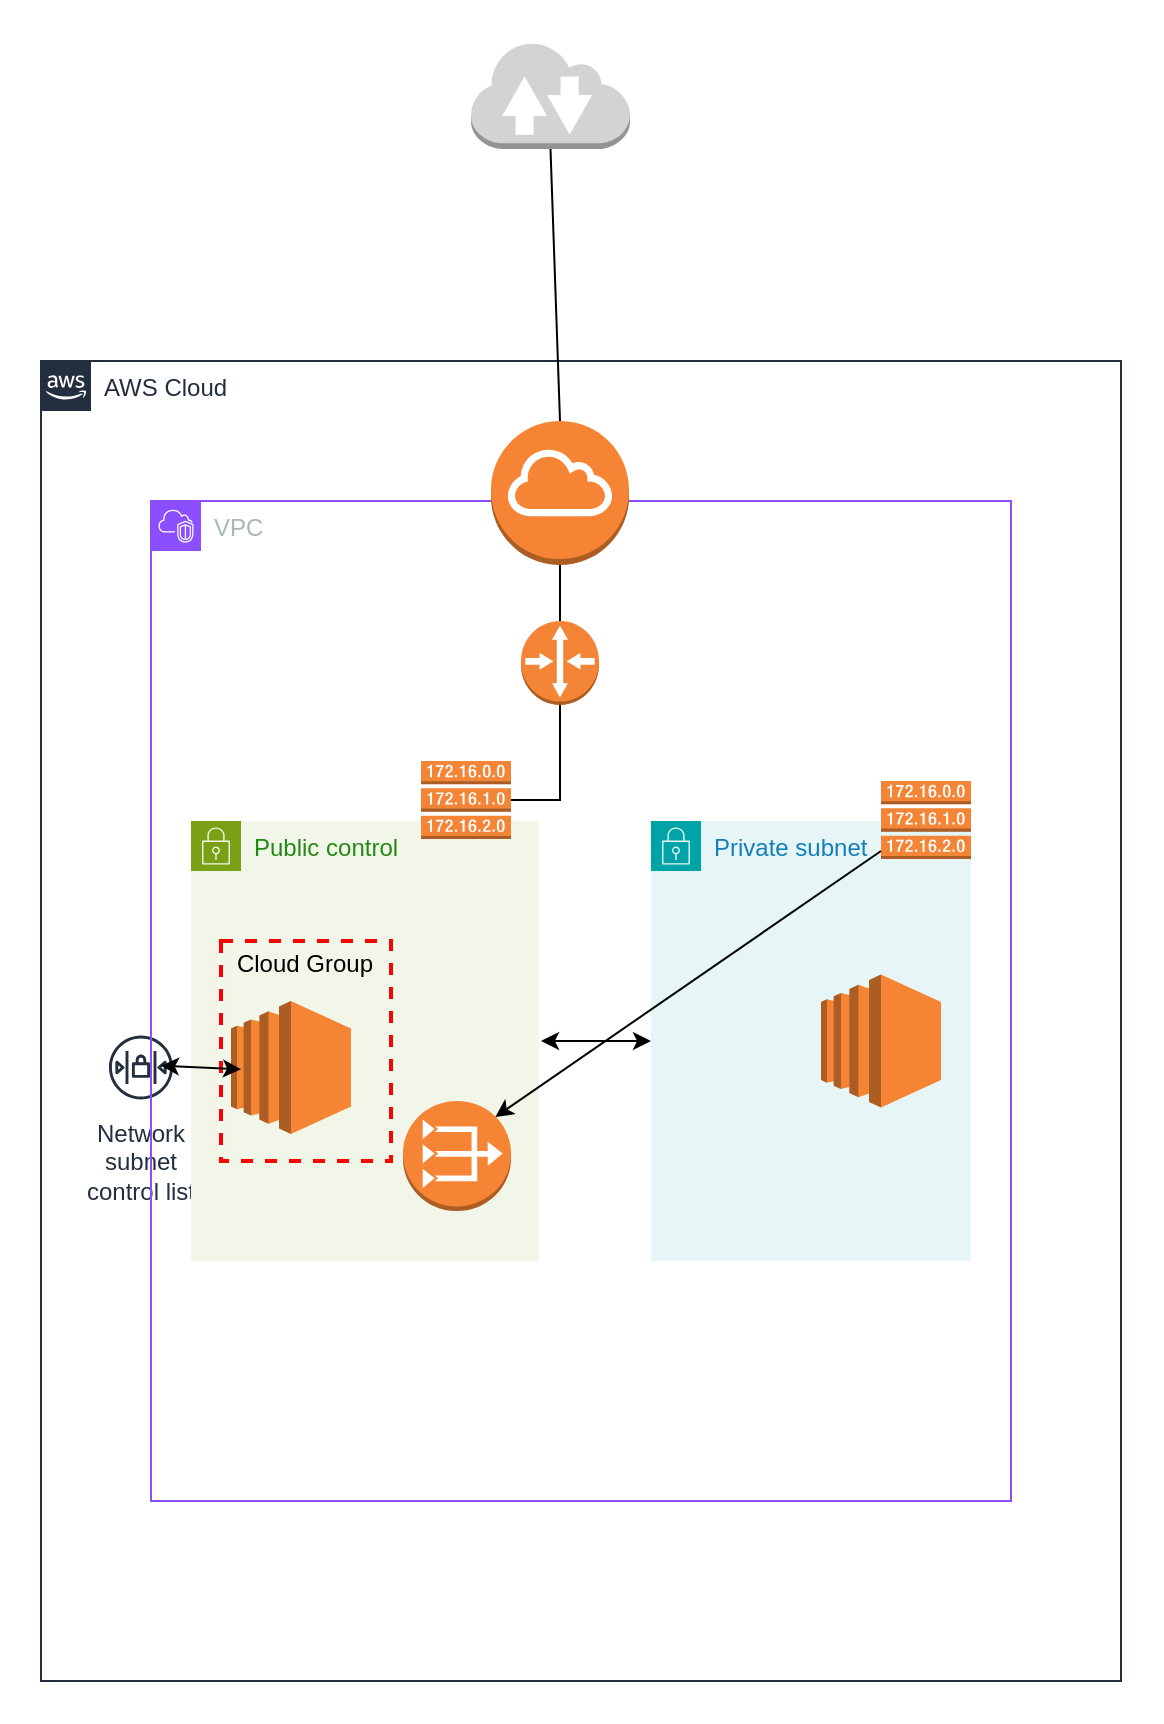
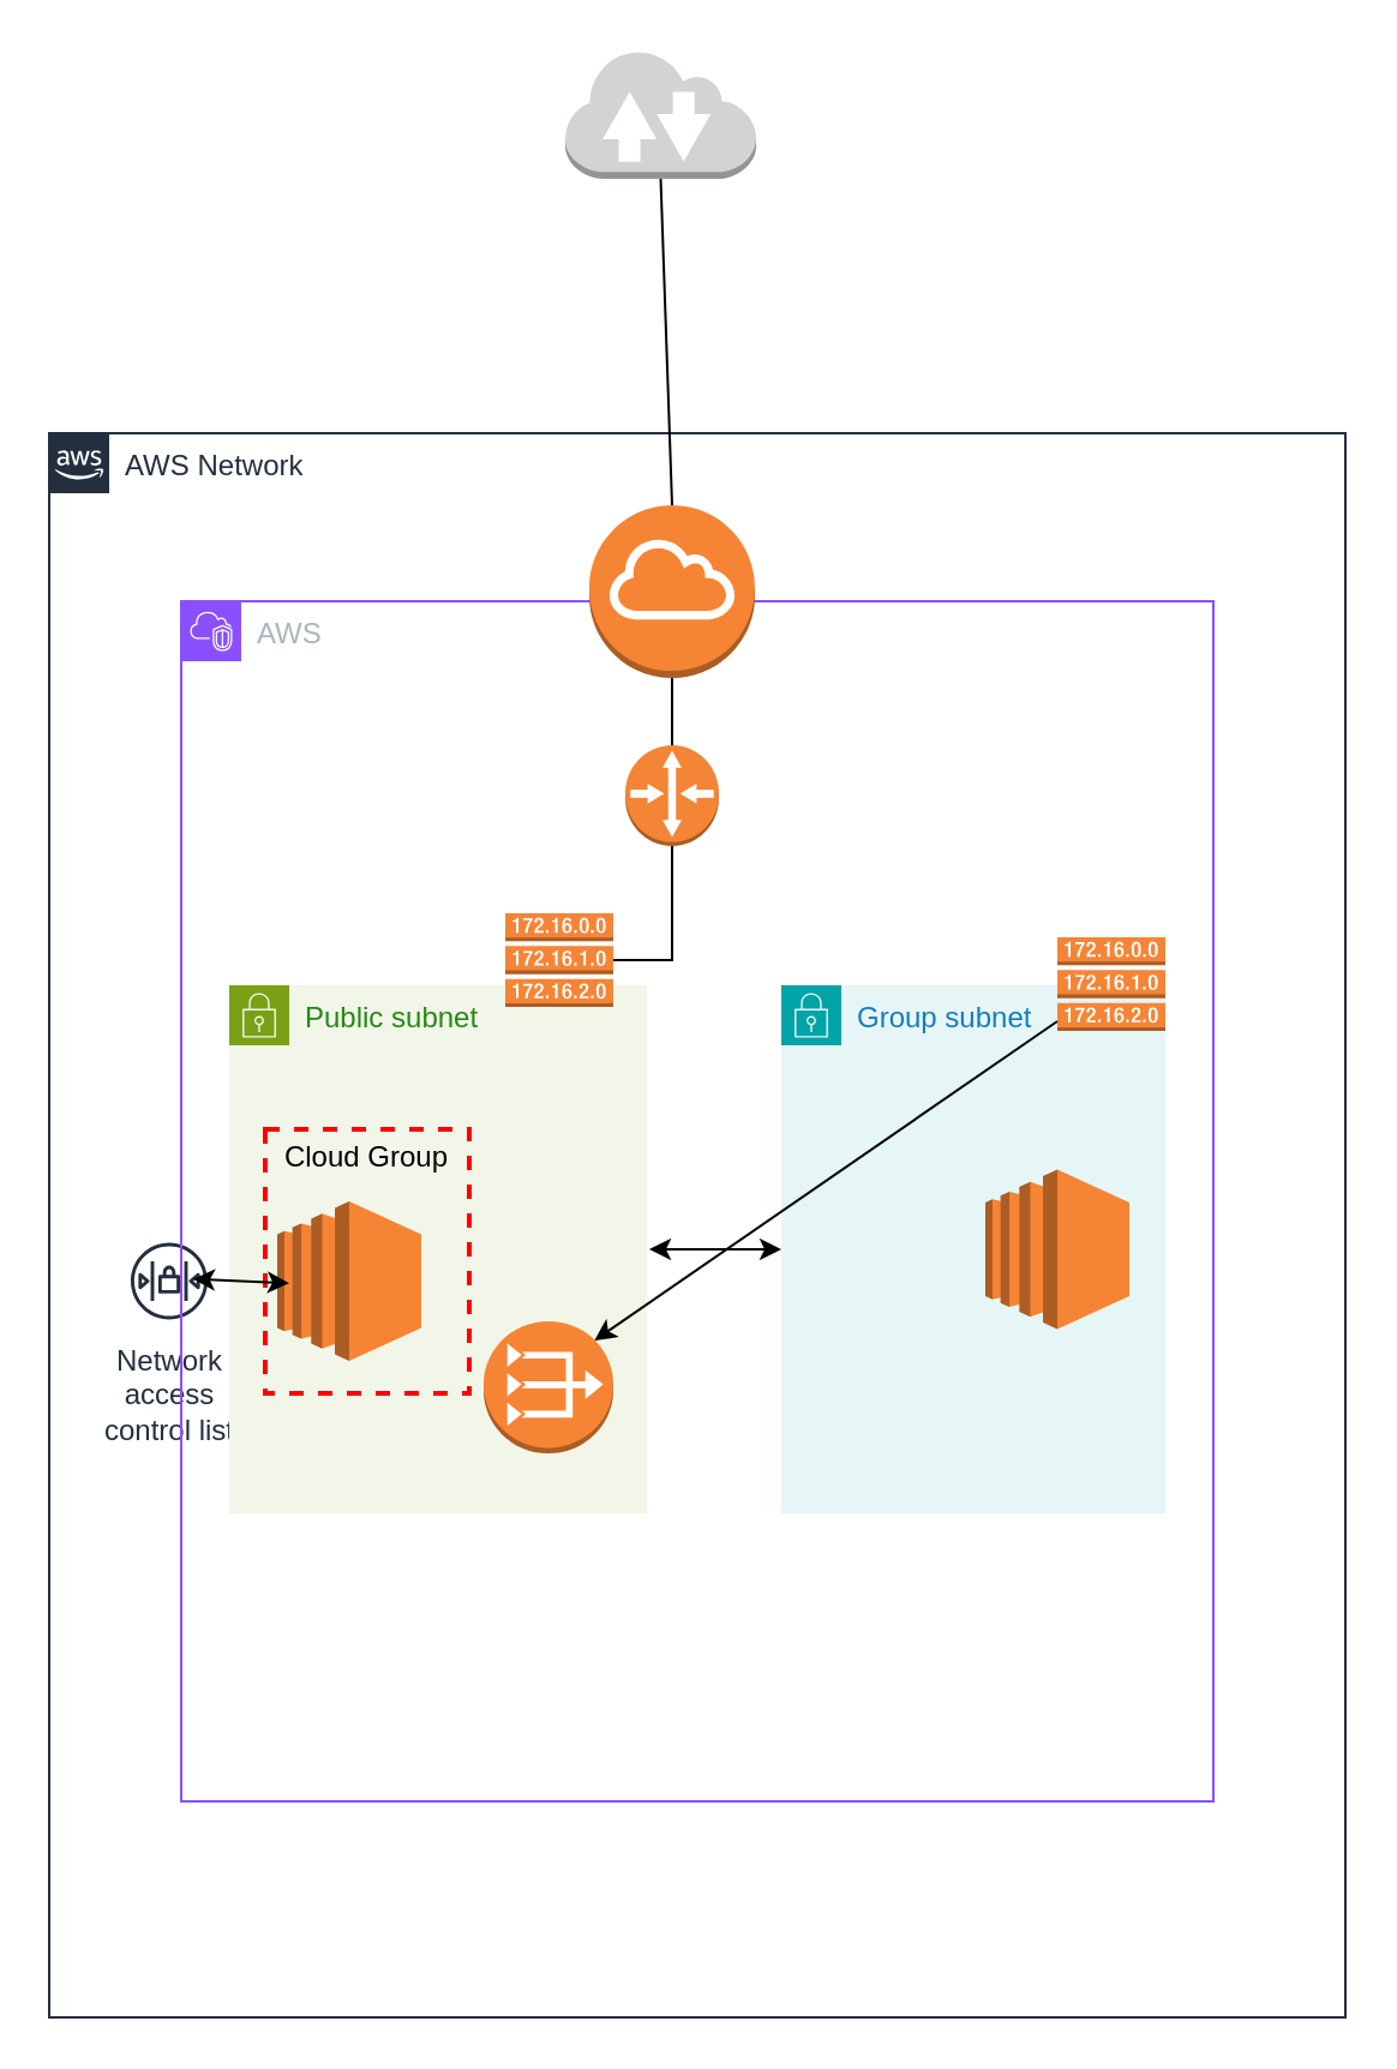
- <mxCell id="2" value="AWS Cloud" style="points=[[0,0],[0.25,0],[0.5,0],[0.75,0],[1,0],[1,0.25],[1,0.5],[1,0.75],[1,1],[0.75,1],[0.5,1],[0.25,1],[0,1],[0,0.75],[0,0.5],[0,0.25]];outlineConnect=0;gradientColor=none;html=1;whiteSpace=wrap;fontSize=12;fontStyle=0;container=1;pointerEvents=0;collapsible=0;recursiveResize=0;shape=mxgraph.aws4.group;grIcon=mxgraph.aws4.group_aws_cloud_alt;strokeColor=#232F3E;fillColor=none;verticalAlign=top;align=left;spacingLeft=30;fontColor=#232F3E;dashed=0;" vertex="1" parent="1"><mxGeometry x="20" y="180" width="540" height="660" as="geometry" /></mxCell>
+ <mxCell id="2" value="AWS Network" style="points=[[0,0],[0.25,0],[0.5,0],[0.75,0],[1,0],[1,0.25],[1,0.5],[1,0.75],[1,1],[0.75,1],[0.5,1],[0.25,1],[0,1],[0,0.75],[0,0.5],[0,0.25]];outlineConnect=0;gradientColor=none;html=1;whiteSpace=wrap;fontSize=12;fontStyle=0;container=1;pointerEvents=0;collapsible=0;recursiveResize=0;shape=mxgraph.aws4.group;grIcon=mxgraph.aws4.group_aws_cloud_alt;strokeColor=#232F3E;fillColor=none;verticalAlign=top;align=left;spacingLeft=30;fontColor=#232F3E;dashed=0;" vertex="1" parent="1"><mxGeometry x="20" y="180" width="540" height="660" as="geometry" /></mxCell>
- <mxCell id="4" value="VPC" style="points=[[0,0],[0.25,0],[0.5,0],[0.75,0],[1,0],[1,0.25],[1,0.5],[1,0.75],[1,1],[0.75,1],[0.5,1],[0.25,1],[0,1],[0,0.75],[0,0.5],[0,0.25]];outlineConnect=0;gradientColor=none;html=1;whiteSpace=wrap;fontSize=12;fontStyle=0;container=1;pointerEvents=0;collapsible=0;recursiveResize=0;shape=mxgraph.aws4.group;grIcon=mxgraph.aws4.group_vpc2;strokeColor=#8C4FFF;fillColor=none;verticalAlign=top;align=left;spacingLeft=30;fontColor=#AAB7B8;dashed=0;" vertex="1" parent="1"><mxGeometry x="75" y="250" width="430" height="500" as="geometry" /></mxCell>
+ <mxCell id="4" value="AWS" style="points=[[0,0],[0.25,0],[0.5,0],[0.75,0],[1,0],[1,0.25],[1,0.5],[1,0.75],[1,1],[0.75,1],[0.5,1],[0.25,1],[0,1],[0,0.75],[0,0.5],[0,0.25]];outlineConnect=0;gradientColor=none;html=1;whiteSpace=wrap;fontSize=12;fontStyle=0;container=1;pointerEvents=0;collapsible=0;recursiveResize=0;shape=mxgraph.aws4.group;grIcon=mxgraph.aws4.group_vpc2;strokeColor=#8C4FFF;fillColor=none;verticalAlign=top;align=left;spacingLeft=30;fontColor=#AAB7B8;dashed=0;" vertex="1" parent="1"><mxGeometry x="75" y="250" width="430" height="500" as="geometry" /></mxCell>
- <mxCell id="5" value="Public control" style="points=[[0,0],[0.25,0],[0.5,0],[0.75,0],[1,0],[1,0.25],[1,0.5],[1,0.75],[1,1],[0.75,1],[0.5,1],[0.25,1],[0,1],[0,0.75],[0,0.5],[0,0.25]];outlineConnect=0;gradientColor=none;html=1;whiteSpace=wrap;fontSize=12;fontStyle=0;container=1;pointerEvents=0;collapsible=0;recursiveResize=0;shape=mxgraph.aws4.group;grIcon=mxgraph.aws4.group_security_group;grStroke=0;strokeColor=#7AA116;fillColor=#F2F6E8;verticalAlign=top;align=left;spacingLeft=30;fontColor=#248814;dashed=0;" vertex="1" parent="4"><mxGeometry x="20" y="160" width="174" height="220" as="geometry" /></mxCell>
+ <mxCell id="5" value="Public subnet" style="points=[[0,0],[0.25,0],[0.5,0],[0.75,0],[1,0],[1,0.25],[1,0.5],[1,0.75],[1,1],[0.75,1],[0.5,1],[0.25,1],[0,1],[0,0.75],[0,0.5],[0,0.25]];outlineConnect=0;gradientColor=none;html=1;whiteSpace=wrap;fontSize=12;fontStyle=0;container=1;pointerEvents=0;collapsible=0;recursiveResize=0;shape=mxgraph.aws4.group;grIcon=mxgraph.aws4.group_security_group;grStroke=0;strokeColor=#7AA116;fillColor=#F2F6E8;verticalAlign=top;align=left;spacingLeft=30;fontColor=#248814;dashed=0;" vertex="1" parent="4"><mxGeometry x="20" y="160" width="174" height="220" as="geometry" /></mxCell>
- <mxCell id="10" value="Private subnet" style="points=[[0,0],[0.25,0],[0.5,0],[0.75,0],[1,0],[1,0.25],[1,0.5],[1,0.75],[1,1],[0.75,1],[0.5,1],[0.25,1],[0,1],[0,0.75],[0,0.5],[0,0.25]];outlineConnect=0;gradientColor=none;html=1;whiteSpace=wrap;fontSize=12;fontStyle=0;container=1;pointerEvents=0;collapsible=0;recursiveResize=0;shape=mxgraph.aws4.group;grIcon=mxgraph.aws4.group_security_group;grStroke=0;strokeColor=#00A4A6;fillColor=#E6F6F7;verticalAlign=top;align=left;spacingLeft=30;fontColor=#147EBA;dashed=0;" vertex="1" parent="4"><mxGeometry x="250" y="160" width="160" height="220" as="geometry" /></mxCell>
+ <mxCell id="10" value="Group subnet" style="points=[[0,0],[0.25,0],[0.5,0],[0.75,0],[1,0],[1,0.25],[1,0.5],[1,0.75],[1,1],[0.75,1],[0.5,1],[0.25,1],[0,1],[0,0.75],[0,0.5],[0,0.25]];outlineConnect=0;gradientColor=none;html=1;whiteSpace=wrap;fontSize=12;fontStyle=0;container=1;pointerEvents=0;collapsible=0;recursiveResize=0;shape=mxgraph.aws4.group;grIcon=mxgraph.aws4.group_security_group;grStroke=0;strokeColor=#00A4A6;fillColor=#E6F6F7;verticalAlign=top;align=left;spacingLeft=30;fontColor=#147EBA;dashed=0;" vertex="1" parent="4"><mxGeometry x="250" y="160" width="160" height="220" as="geometry" /></mxCell>
- <mxCell id="3" value="Network&#10;subnet&#10;control list" style="sketch=0;outlineConnect=0;fontColor=#232F3E;gradientColor=none;strokeColor=#232F3E;fillColor=#ffffff;dashed=0;verticalLabelPosition=bottom;verticalAlign=top;align=center;html=1;fontSize=12;fontStyle=0;aspect=fixed;shape=mxgraph.aws4.resourceIcon;resIcon=mxgraph.aws4.network_access_control_list;" vertex="1" parent="2"><mxGeometry x="30" y="333.25" width="40" height="40" as="geometry" /></mxCell>
+ <mxCell id="3" value="Network&#10;access&#10;control list" style="sketch=0;outlineConnect=0;fontColor=#232F3E;gradientColor=none;strokeColor=#232F3E;fillColor=#ffffff;dashed=0;verticalLabelPosition=bottom;verticalAlign=top;align=center;html=1;fontSize=12;fontStyle=0;aspect=fixed;shape=mxgraph.aws4.resourceIcon;resIcon=mxgraph.aws4.network_access_control_list;" vertex="1" parent="2"><mxGeometry x="30" y="333.25" width="40" height="40" as="geometry" /></mxCell>
